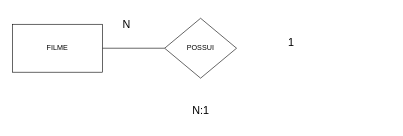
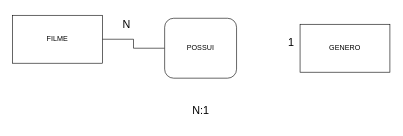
- <mxCell id="3" value="FILME" style="rounded=0;whiteSpace=wrap;html=1;" parent="1" vertex="1"><mxGeometry x="20" y="40" width="150" height="80" as="geometry" /></mxCell>
+ <mxCell id="3" value="FILME" style="rounded=0;whiteSpace=wrap;html=1;" parent="1" vertex="1"><mxGeometry x="20" y="25" width="150" height="80" as="geometry" /></mxCell>
- <mxCell id="4" value="POSSUI" style="rhombus;whiteSpace=wrap;html=1;" parent="1" vertex="1"><mxGeometry x="274" y="30" width="120" height="100" as="geometry" /></mxCell>
+ <mxCell id="4" value="POSSUI" style="whiteSpace=wrap;html=1;rounded=1;" parent="1" vertex="1"><mxGeometry x="274" y="30" width="120" height="100" as="geometry" /></mxCell>
+ <mxCell id="5" value="GENERO" style="rounded=0;whiteSpace=wrap;html=1;" parent="1" vertex="1"><mxGeometry x="500" y="40" width="150" height="80" as="geometry" /></mxCell>
